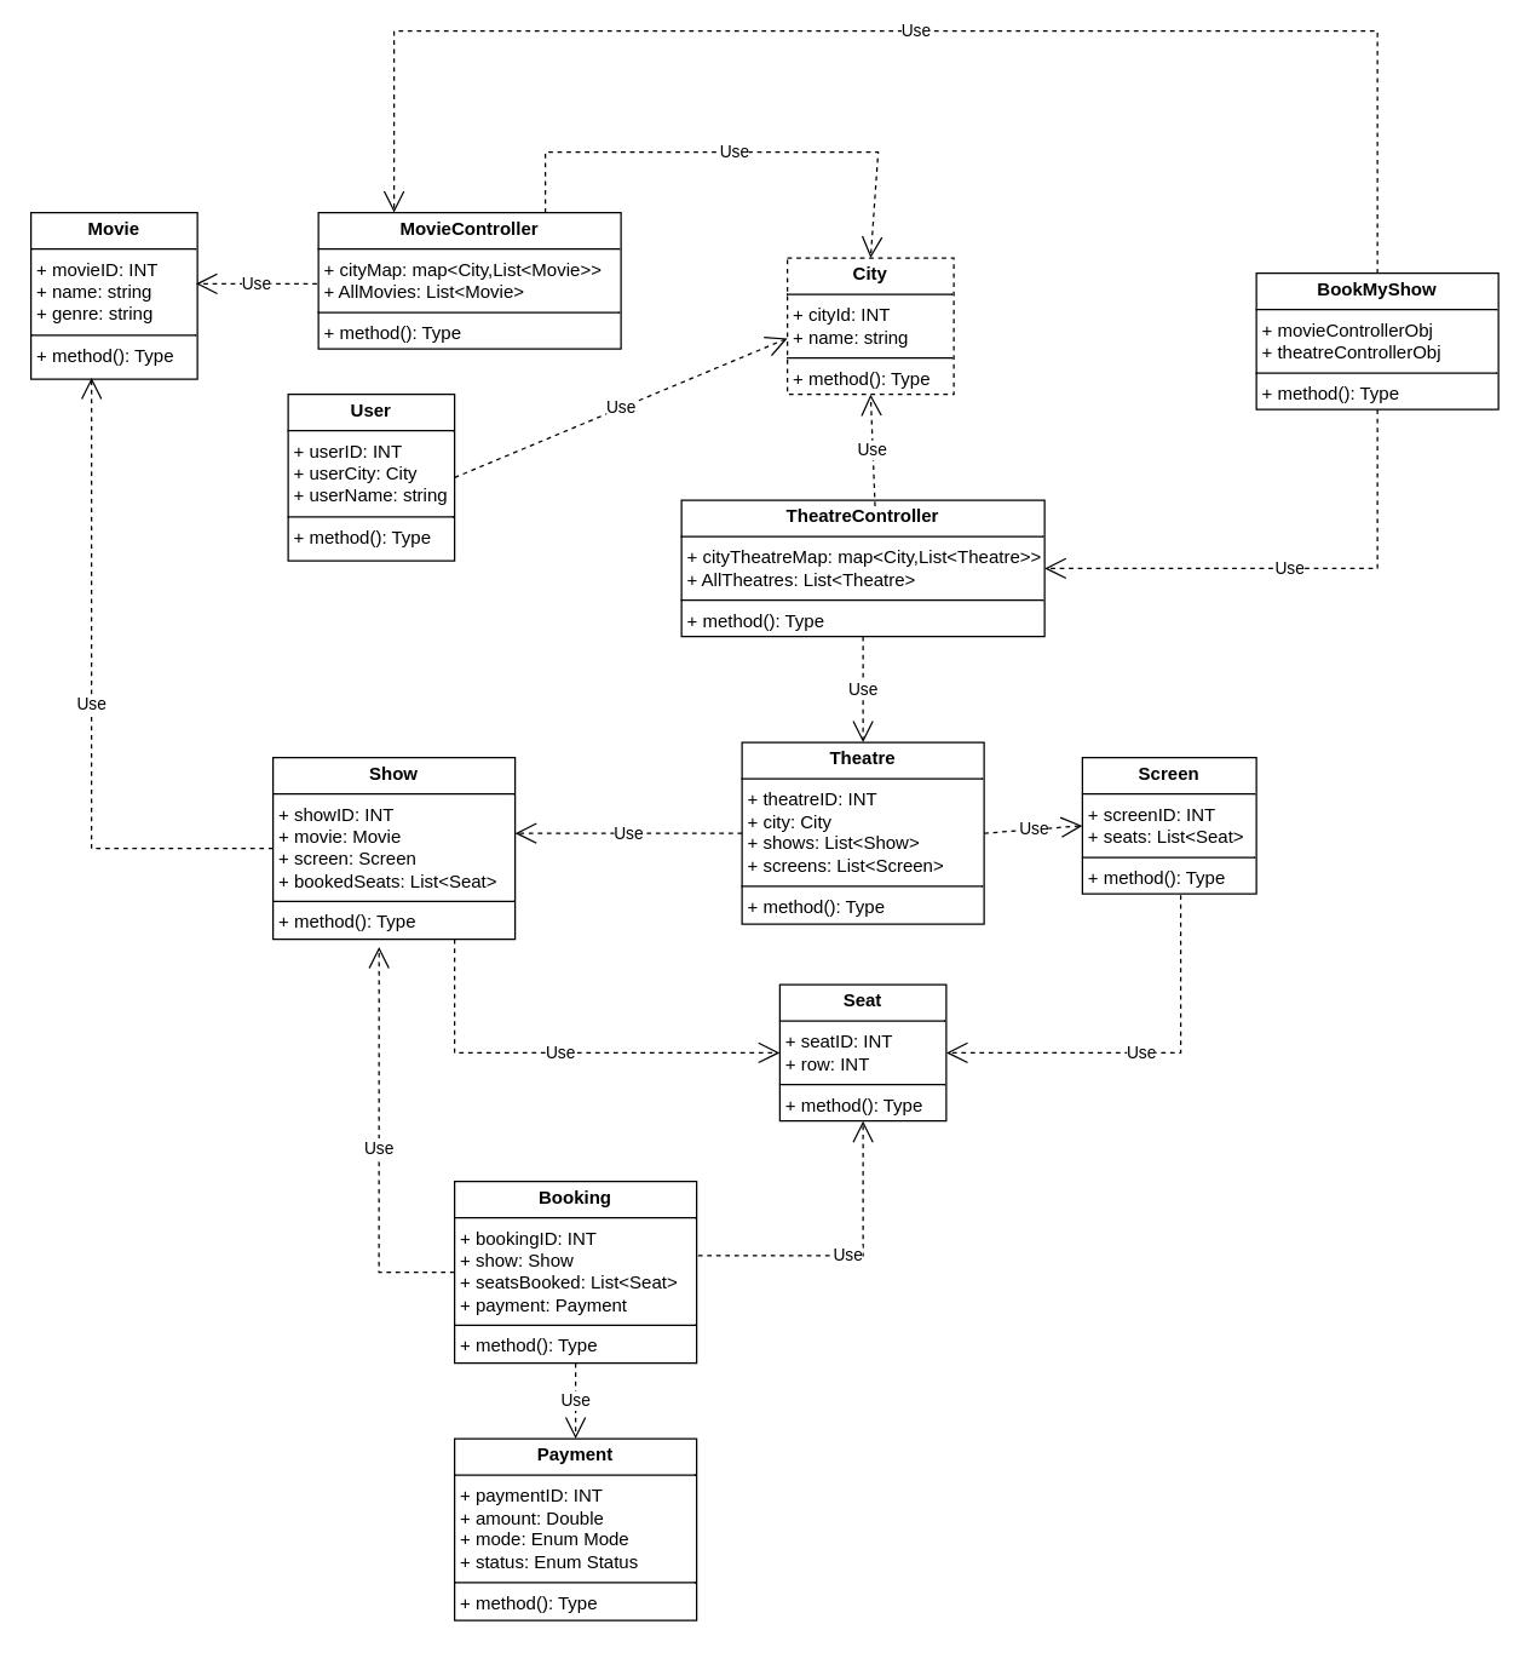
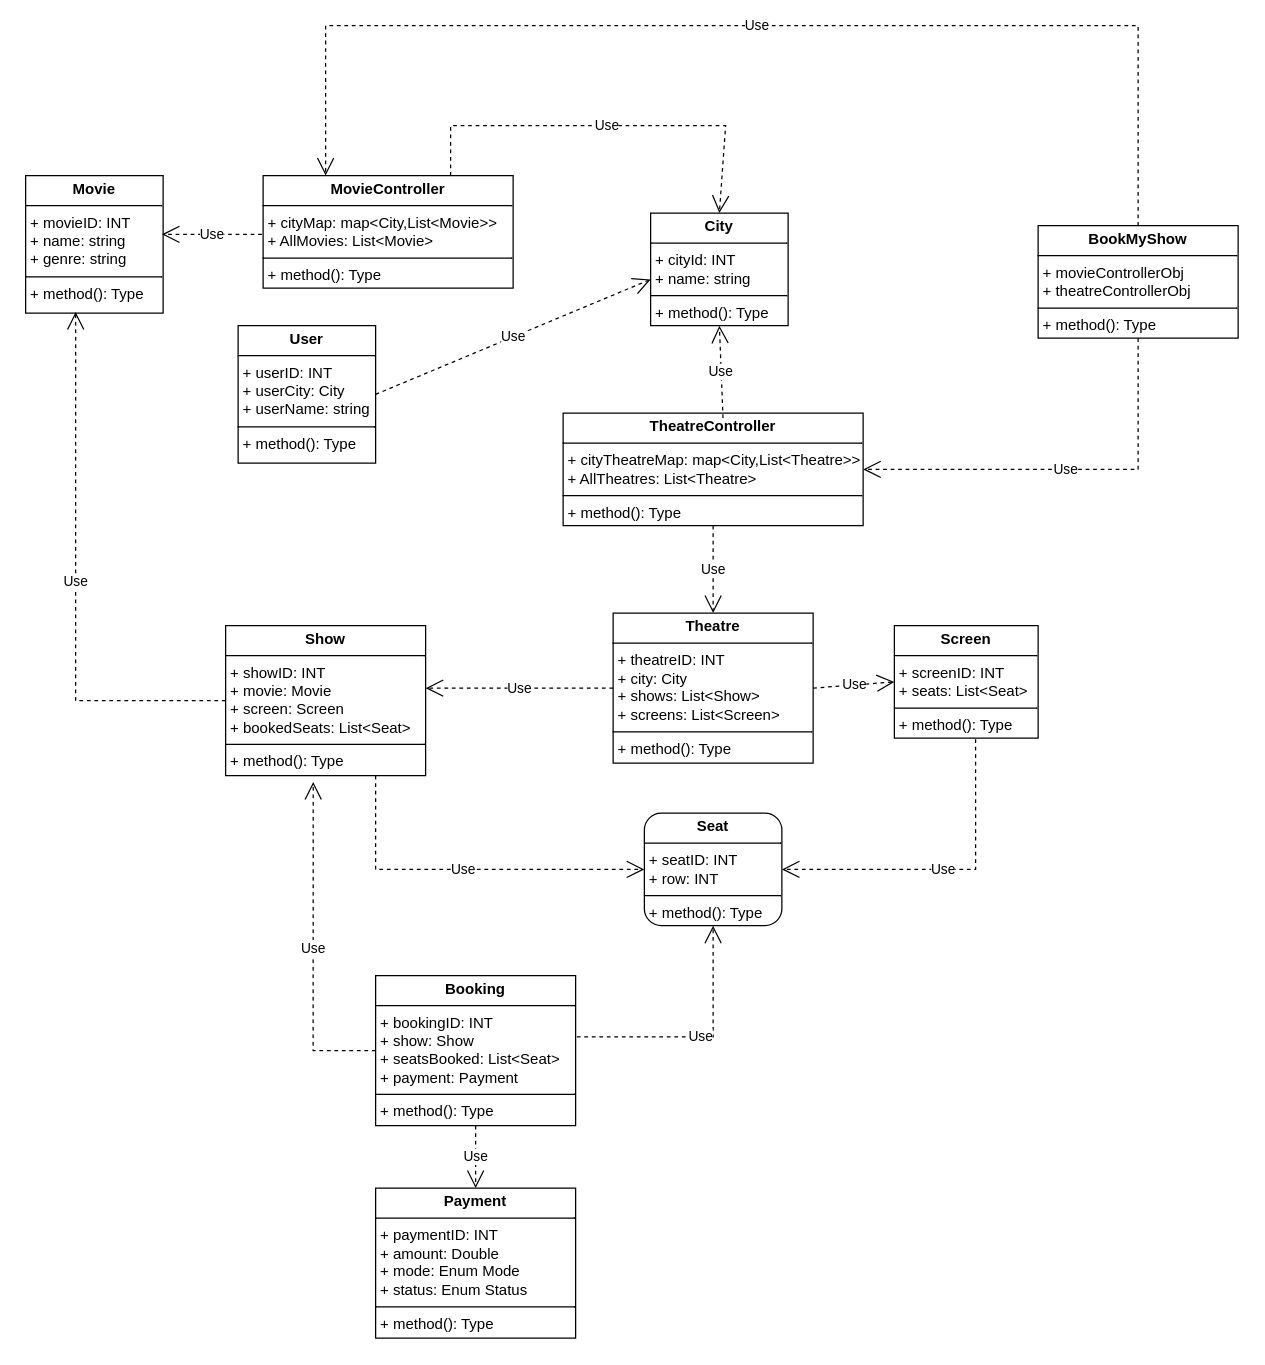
- <mxCell id="4" value="&lt;p style=&quot;margin:0px;margin-top:4px;text-align:center;&quot;&gt;&lt;b&gt;City&lt;/b&gt;&lt;/p&gt;&lt;hr size=&quot;1&quot; style=&quot;border-style:solid;&quot;&gt;&lt;p style=&quot;margin:0px;margin-left:4px;&quot;&gt;+ cityId: INT&lt;/p&gt;&lt;p style=&quot;margin:0px;margin-left:4px;&quot;&gt;+ name: string&lt;/p&gt;&lt;hr size=&quot;1&quot; style=&quot;border-style:solid;&quot;&gt;&lt;p style=&quot;margin:0px;margin-left:4px;&quot;&gt;+ method(): Type&lt;/p&gt;" style="verticalAlign=top;align=left;overflow=fill;html=1;whiteSpace=wrap;dashed=1;" parent="1" vertex="1"><mxGeometry x="520" y="170" width="110" height="90" as="geometry" /></mxCell>
+ <mxCell id="4" value="&lt;p style=&quot;margin:0px;margin-top:4px;text-align:center;&quot;&gt;&lt;b&gt;City&lt;/b&gt;&lt;/p&gt;&lt;hr size=&quot;1&quot; style=&quot;border-style:solid;&quot;&gt;&lt;p style=&quot;margin:0px;margin-left:4px;&quot;&gt;+ cityId: INT&lt;/p&gt;&lt;p style=&quot;margin:0px;margin-left:4px;&quot;&gt;+ name: string&lt;/p&gt;&lt;hr size=&quot;1&quot; style=&quot;border-style:solid;&quot;&gt;&lt;p style=&quot;margin:0px;margin-left:4px;&quot;&gt;+ method(): Type&lt;/p&gt;" style="verticalAlign=top;align=left;overflow=fill;html=1;whiteSpace=wrap;" parent="1" vertex="1"><mxGeometry x="520" y="170" width="110" height="90" as="geometry" /></mxCell>
- <mxCell id="14" value="&lt;p style=&quot;margin:0px;margin-top:4px;text-align:center;&quot;&gt;&lt;b&gt;Seat&lt;/b&gt;&lt;/p&gt;&lt;hr size=&quot;1&quot; style=&quot;border-style:solid;&quot;&gt;&lt;p style=&quot;margin:0px;margin-left:4px;&quot;&gt;+ seatID: INT&lt;/p&gt;&lt;p style=&quot;margin:0px;margin-left:4px;&quot;&gt;+ row: INT&lt;/p&gt;&lt;hr size=&quot;1&quot; style=&quot;border-style:solid;&quot;&gt;&lt;p style=&quot;margin:0px;margin-left:4px;&quot;&gt;+ method(): Type&lt;/p&gt;" style="verticalAlign=top;align=left;overflow=fill;html=1;whiteSpace=wrap;" parent="1" vertex="1"><mxGeometry x="515" y="650" width="110" height="90" as="geometry" /></mxCell>
+ <mxCell id="14" value="&lt;p style=&quot;margin:0px;margin-top:4px;text-align:center;&quot;&gt;&lt;b&gt;Seat&lt;/b&gt;&lt;/p&gt;&lt;hr size=&quot;1&quot; style=&quot;border-style:solid;&quot;&gt;&lt;p style=&quot;margin:0px;margin-left:4px;&quot;&gt;+ seatID: INT&lt;/p&gt;&lt;p style=&quot;margin:0px;margin-left:4px;&quot;&gt;+ row: INT&lt;/p&gt;&lt;hr size=&quot;1&quot; style=&quot;border-style:solid;&quot;&gt;&lt;p style=&quot;margin:0px;margin-left:4px;&quot;&gt;+ method(): Type&lt;/p&gt;" style="verticalAlign=top;align=left;overflow=fill;html=1;whiteSpace=wrap;rounded=1;" parent="1" vertex="1"><mxGeometry x="515" y="650" width="110" height="90" as="geometry" /></mxCell>
